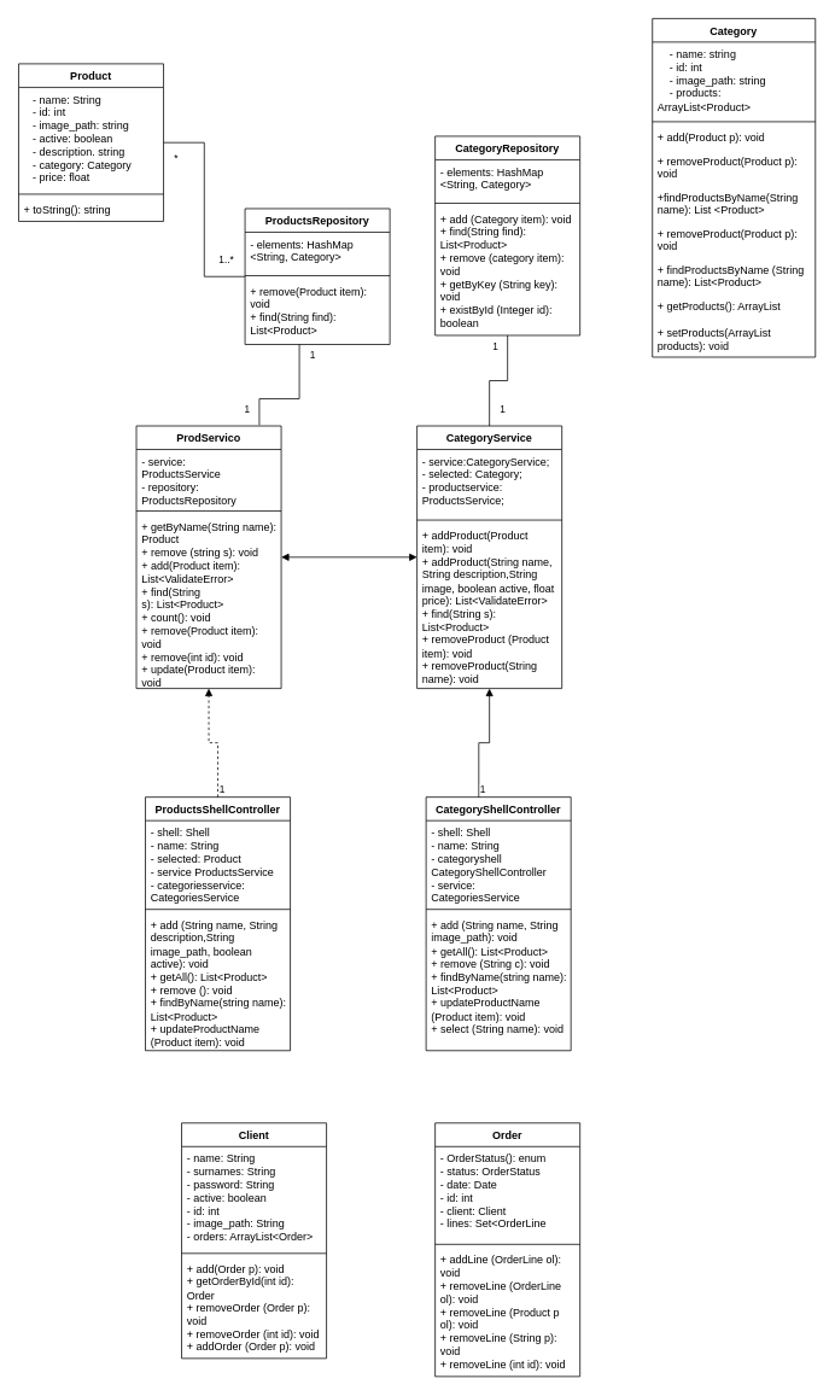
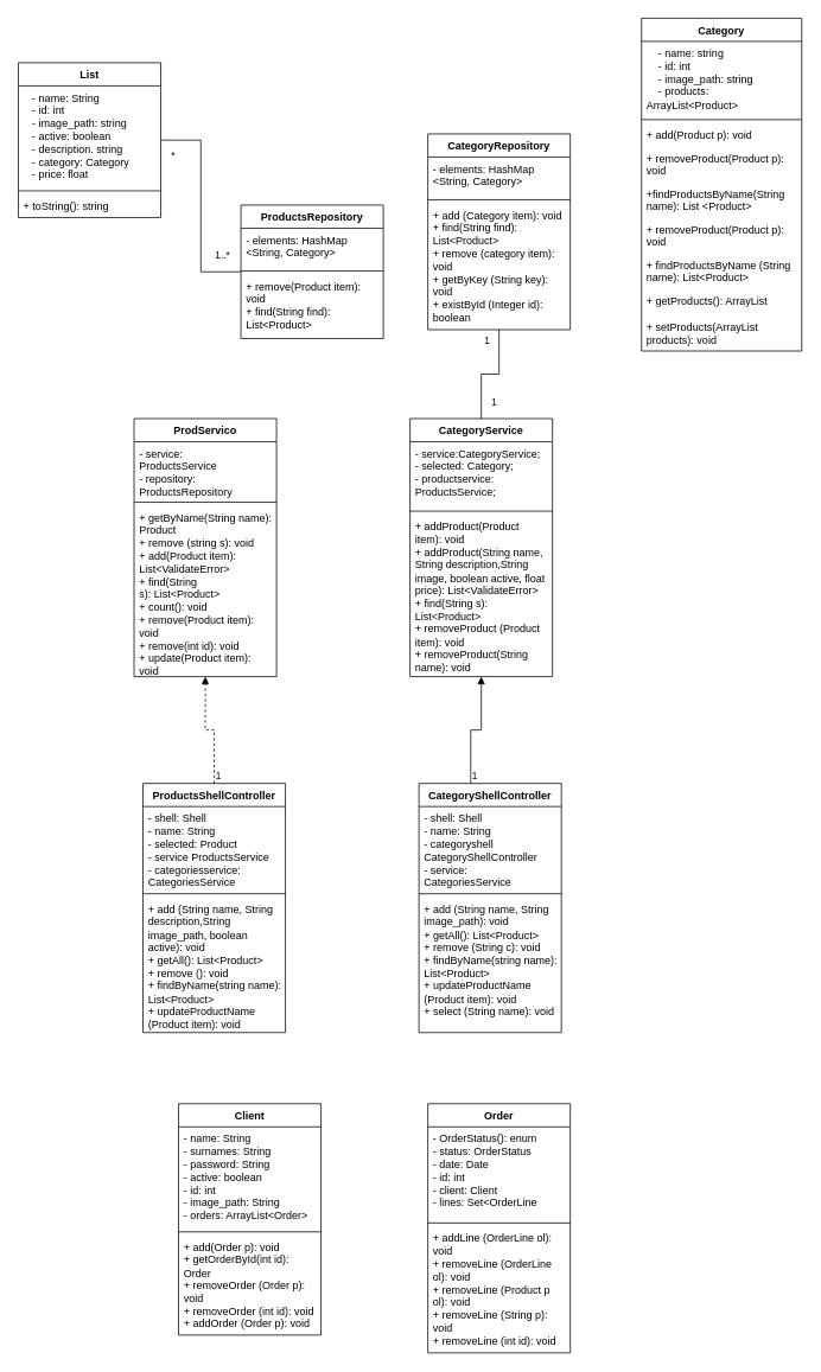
- <mxCell id="2" value="Product" style="swimlane;fontStyle=1;align=center;verticalAlign=top;childLayout=stackLayout;horizontal=1;startSize=26;horizontalStack=0;resizeParent=1;resizeParentMax=0;resizeLast=0;collapsible=1;marginBottom=0;whiteSpace=wrap;html=1;" parent="1" vertex="1"><mxGeometry x="20" y="70" width="160" height="174" as="geometry" /></mxCell>
+ <mxCell id="2" value="List" style="swimlane;fontStyle=1;align=center;verticalAlign=top;childLayout=stackLayout;horizontal=1;startSize=26;horizontalStack=0;resizeParent=1;resizeParentMax=0;resizeLast=0;collapsible=1;marginBottom=0;whiteSpace=wrap;html=1;" parent="1" vertex="1"><mxGeometry x="20" y="70" width="160" height="174" as="geometry" /></mxCell>
- <mxCell id="32" value="" style="endArrow=none;html=1;edgeStyle=orthogonalEdgeStyle;rounded=0;entryX=0.849;entryY=-0.003;entryDx=0;entryDy=0;entryPerimeter=0;" parent="1" source="25" target="16" edge="1"><mxGeometry relative="1" as="geometry"><mxPoint x="180" y="730" as="sourcePoint" /><mxPoint x="340" y="730" as="targetPoint" /><Array as="points"><mxPoint x="330" y="440" /><mxPoint x="286" y="440" /></Array></mxGeometry></mxCell>
- <mxCell id="33" value="1" style="edgeLabel;resizable=0;html=1;align=left;verticalAlign=bottom;" parent="32" connectable="0" vertex="1"><mxGeometry x="-1" relative="1" as="geometry"><mxPoint x="10" y="20" as="offset" /></mxGeometry></mxCell>
- <mxCell id="34" value="1" style="edgeLabel;resizable=0;html=1;align=right;verticalAlign=bottom;" parent="32" connectable="0" vertex="1"><mxGeometry x="1" relative="1" as="geometry"><mxPoint x="-10" y="-9" as="offset" /></mxGeometry></mxCell>
- <mxCell id="24" value="" style="endArrow=block;startArrow=block;endFill=1;startFill=1;html=1;rounded=0;" parent="1" source="16" target="20" edge="1"><mxGeometry width="160" relative="1" as="geometry"><mxPoint x="660" y="540" as="sourcePoint" /><mxPoint x="820" y="540" as="targetPoint" /></mxGeometry></mxCell>
